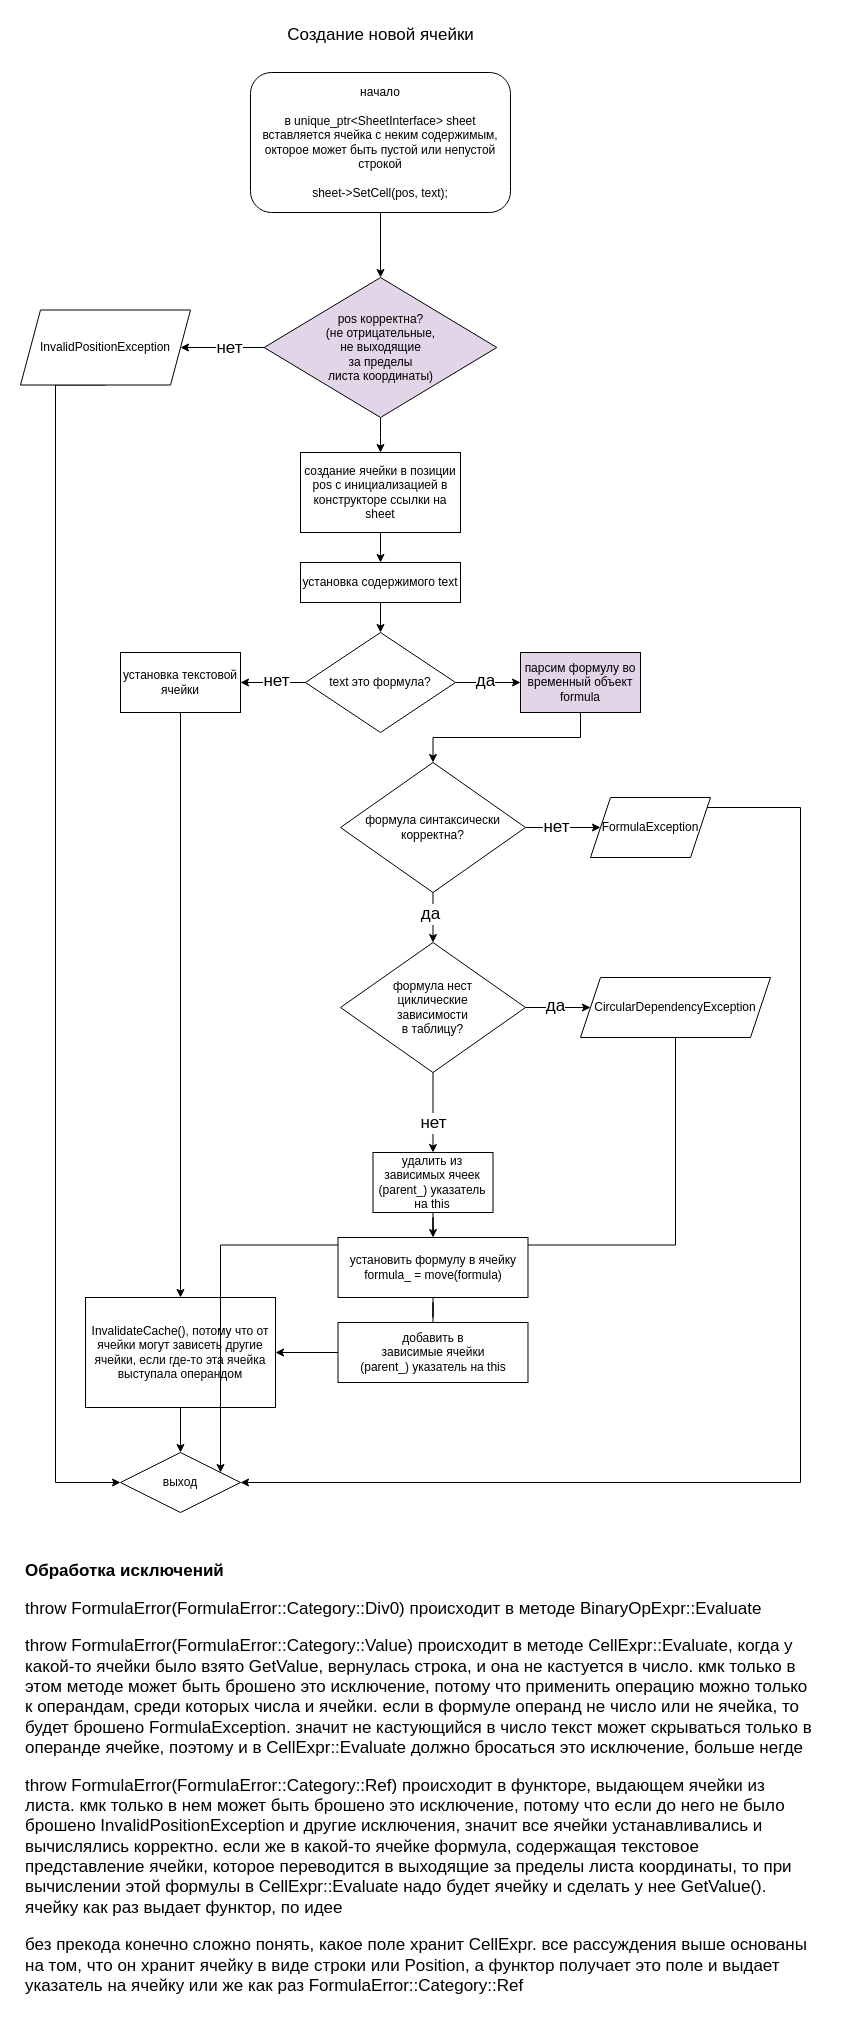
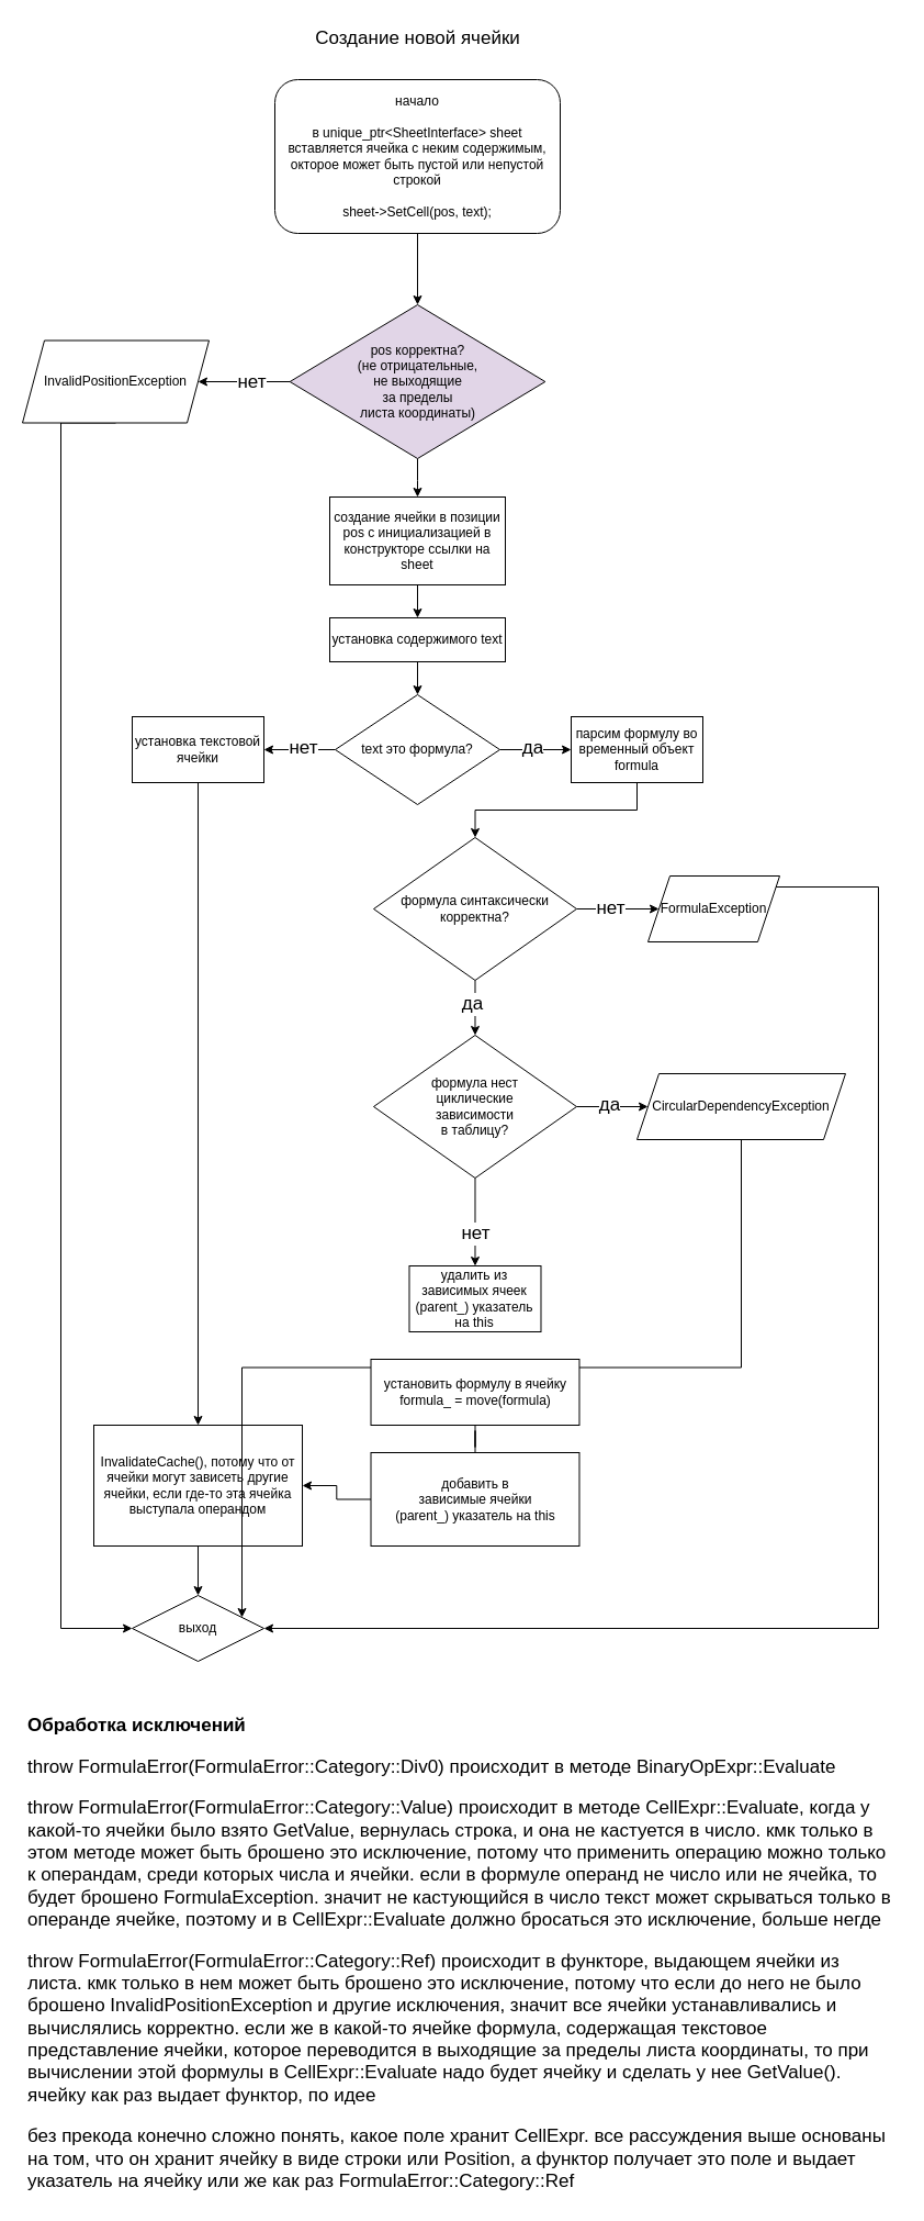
- <mxCell id="25" value="парсим формулу во временный объект&lt;br&gt;formula" style="whiteSpace=wrap;html=1;fillColor=#e1d5e7;" parent="1" vertex="1"><mxGeometry x="519.995" y="652" width="120" height="60" as="geometry" /></mxCell>
+ <mxCell id="25" value="парсим формулу во временный объект&lt;br&gt;formula" style="whiteSpace=wrap;html=1;" parent="1" vertex="1"><mxGeometry x="519.995" y="652" width="120" height="60" as="geometry" /></mxCell>
- <mxCell id="40" value="" style="edgeStyle=orthogonalEdgeStyle;rounded=0;orthogonalLoop=1;jettySize=auto;html=1;" parent="1" source="41" target="43" edge="1"><mxGeometry relative="1" as="geometry" /></mxCell>
- <mxCell id="45" value="добавить в&lt;br&gt;зависимые ячейки&lt;br&gt;(parent_) указатель на this" style="whiteSpace=wrap;html=1;" parent="1" vertex="1"><mxGeometry x="337.5" y="1322" width="189.98" height="60" as="geometry" /></mxCell>
+ <mxCell id="45" value="добавить в&lt;br&gt;зависимые ячейки&lt;br&gt;(parent_) указатель на this" style="whiteSpace=wrap;html=1;" parent="1" vertex="1"><mxGeometry x="337.5" y="1322" width="189.98" height="85" as="geometry" /></mxCell>
